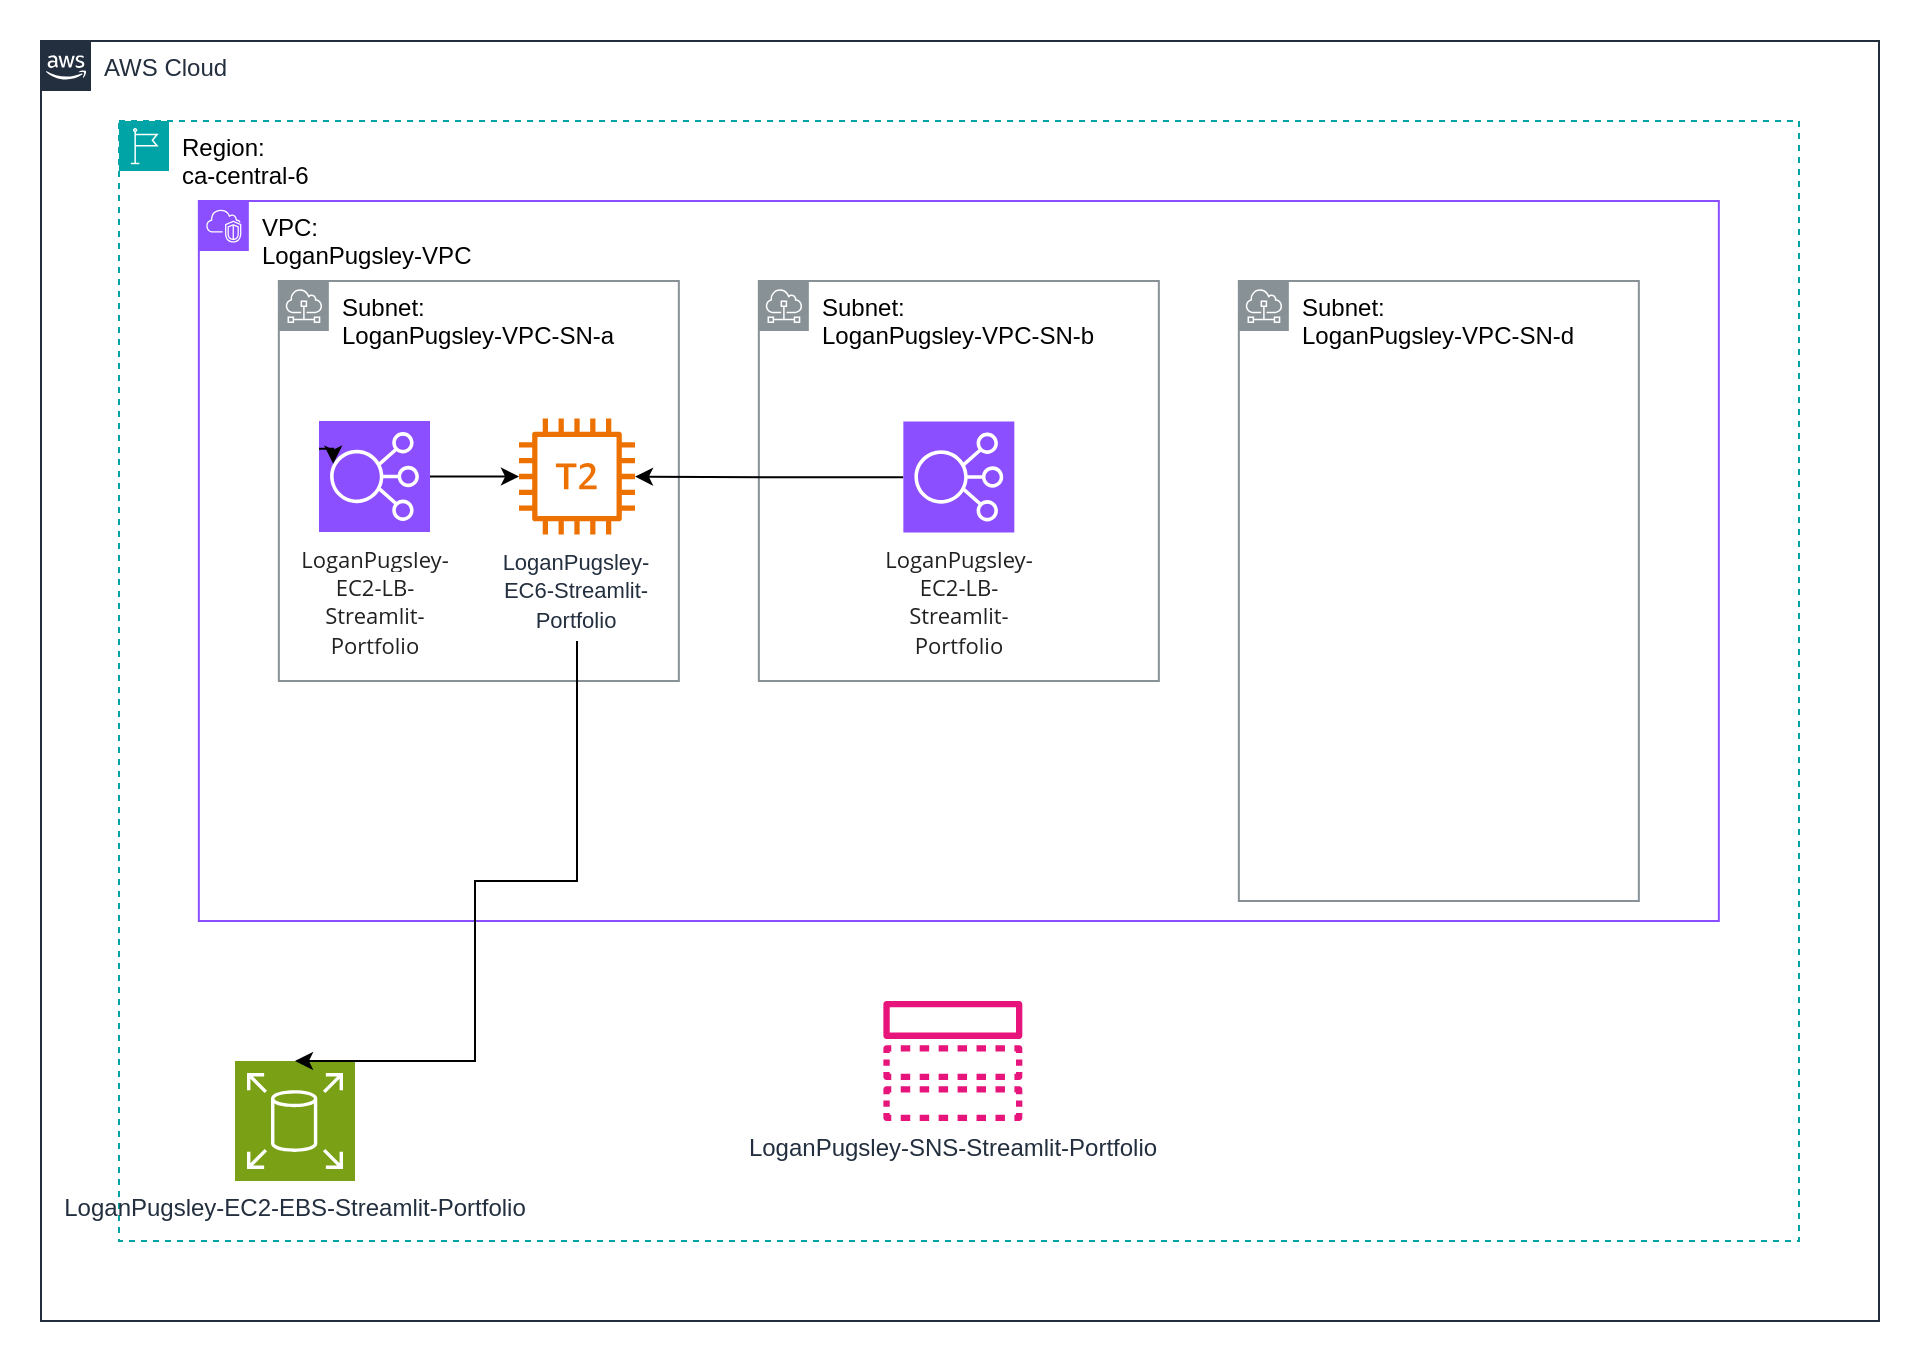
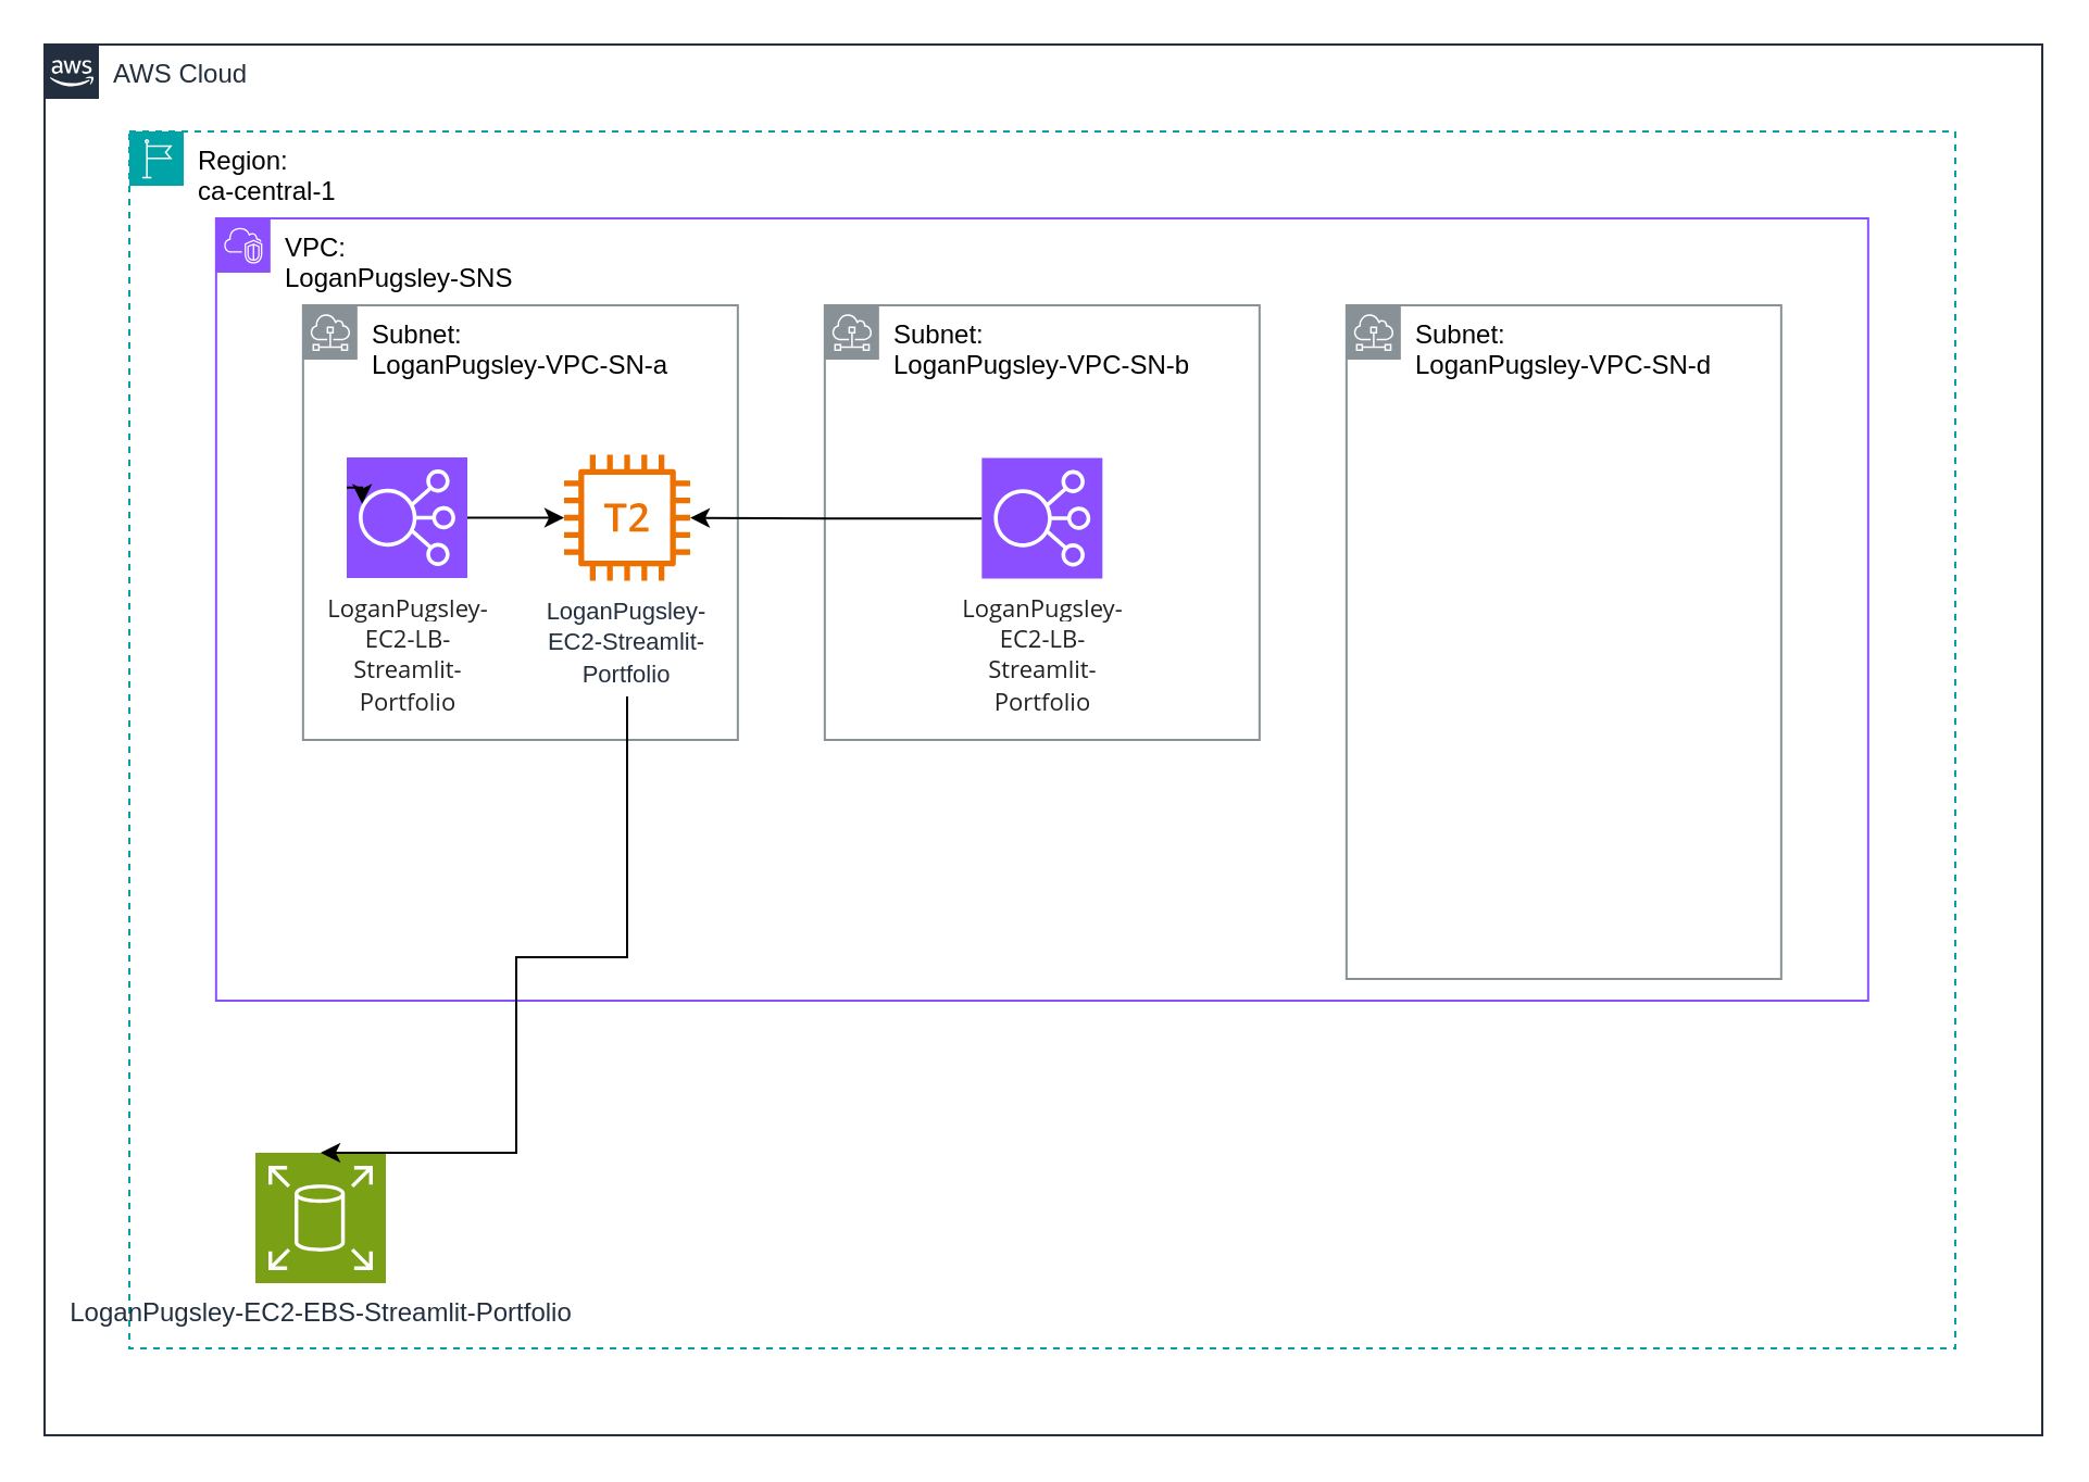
- <mxCell id="2" value="Region:&lt;div&gt;ca-central-6&lt;/div&gt;" style="points=[[0,0],[0.25,0],[0.5,0],[0.75,0],[1,0],[1,0.25],[1,0.5],[1,0.75],[1,1],[0.75,1],[0.5,1],[0.25,1],[0,1],[0,0.75],[0,0.5],[0,0.25]];outlineConnect=0;gradientColor=none;html=1;whiteSpace=wrap;fontSize=12;fontStyle=0;container=1;pointerEvents=0;collapsible=0;recursiveResize=0;shape=mxgraph.aws4.group;grIcon=mxgraph.aws4.group_region;strokeColor=#00A4A6;fillColor=none;verticalAlign=top;align=left;spacingLeft=30;fontColor=#000000;dashed=1;" parent="1" vertex="1"><mxGeometry x="59" y="60" width="840" height="560" as="geometry" /></mxCell>
+ <mxCell id="2" value="Region:&lt;div&gt;ca-central-1&lt;/div&gt;" style="points=[[0,0],[0.25,0],[0.5,0],[0.75,0],[1,0],[1,0.25],[1,0.5],[1,0.75],[1,1],[0.75,1],[0.5,1],[0.25,1],[0,1],[0,0.75],[0,0.5],[0,0.25]];outlineConnect=0;gradientColor=none;html=1;whiteSpace=wrap;fontSize=12;fontStyle=0;container=1;pointerEvents=0;collapsible=0;recursiveResize=0;shape=mxgraph.aws4.group;grIcon=mxgraph.aws4.group_region;strokeColor=#00A4A6;fillColor=none;verticalAlign=top;align=left;spacingLeft=30;fontColor=#000000;dashed=1;" parent="1" vertex="1"><mxGeometry x="59" y="60" width="840" height="560" as="geometry" /></mxCell>
- <mxCell id="4" value="VPC:&lt;div&gt;LoganPugsley-VPC&lt;/div&gt;" style="points=[[0,0],[0.25,0],[0.5,0],[0.75,0],[1,0],[1,0.25],[1,0.5],[1,0.75],[1,1],[0.75,1],[0.5,1],[0.25,1],[0,1],[0,0.75],[0,0.5],[0,0.25]];outlineConnect=0;gradientColor=none;html=1;fontSize=12;fontStyle=0;container=1;pointerEvents=0;collapsible=0;recursiveResize=0;shape=mxgraph.aws4.group;grIcon=mxgraph.aws4.group_vpc2;strokeColor=#8C4FFF;fillColor=none;verticalAlign=top;align=left;spacingLeft=30;fontColor=#000000;dashed=0;whiteSpace=wrap;" parent="3" vertex="1"><mxGeometry x="78.92" y="80" width="760" height="360" as="geometry" /></mxCell>
+ <mxCell id="4" value="VPC:&lt;div&gt;LoganPugsley-SNS&lt;/div&gt;" style="points=[[0,0],[0.25,0],[0.5,0],[0.75,0],[1,0],[1,0.25],[1,0.5],[1,0.75],[1,1],[0.75,1],[0.5,1],[0.25,1],[0,1],[0,0.75],[0,0.5],[0,0.25]];outlineConnect=0;gradientColor=none;html=1;fontSize=12;fontStyle=0;container=1;pointerEvents=0;collapsible=0;recursiveResize=0;shape=mxgraph.aws4.group;grIcon=mxgraph.aws4.group_vpc2;strokeColor=#8C4FFF;fillColor=none;verticalAlign=top;align=left;spacingLeft=30;fontColor=#000000;dashed=0;whiteSpace=wrap;" parent="3" vertex="1"><mxGeometry x="78.92" y="80" width="760" height="360" as="geometry" /></mxCell>
- <mxCell id="10" value="&lt;font style=&quot;font-size: 11px;&quot;&gt;LoganPugsley-EC6-Streamlit-Portfolio&lt;/font&gt;" style="sketch=0;outlineConnect=0;fontColor=#232F3E;gradientColor=none;fillColor=#ED7100;strokeColor=none;dashed=0;verticalLabelPosition=bottom;verticalAlign=top;align=center;html=1;fontSize=12;fontStyle=0;aspect=fixed;pointerEvents=1;shape=mxgraph.aws4.t2_instance;whiteSpace=wrap;" parent="4" vertex="1"><mxGeometry x="160.08" y="108.75" width="58" height="58" as="geometry" /></mxCell>
+ <mxCell id="10" value="&lt;font style=&quot;font-size: 11px;&quot;&gt;LoganPugsley-EC2-Streamlit-Portfolio&lt;/font&gt;" style="sketch=0;outlineConnect=0;fontColor=#232F3E;gradientColor=none;fillColor=#ED7100;strokeColor=none;dashed=0;verticalLabelPosition=bottom;verticalAlign=top;align=center;html=1;fontSize=12;fontStyle=0;aspect=fixed;pointerEvents=1;shape=mxgraph.aws4.t2_instance;whiteSpace=wrap;" parent="4" vertex="1"><mxGeometry x="160.08" y="108.75" width="58" height="58" as="geometry" /></mxCell>
- <mxCell id="14" value="LoganPugsley-SNS-Streamlit-Portfolio" style="sketch=0;outlineConnect=0;fontColor=#232F3E;gradientColor=none;fillColor=#E7157B;strokeColor=none;dashed=0;verticalLabelPosition=bottom;verticalAlign=top;align=center;html=1;fontSize=12;fontStyle=0;aspect=fixed;pointerEvents=1;shape=mxgraph.aws4.topic;" parent="3" vertex="1"><mxGeometry x="421" y="480" width="69.85" height="60" as="geometry" /></mxCell>
